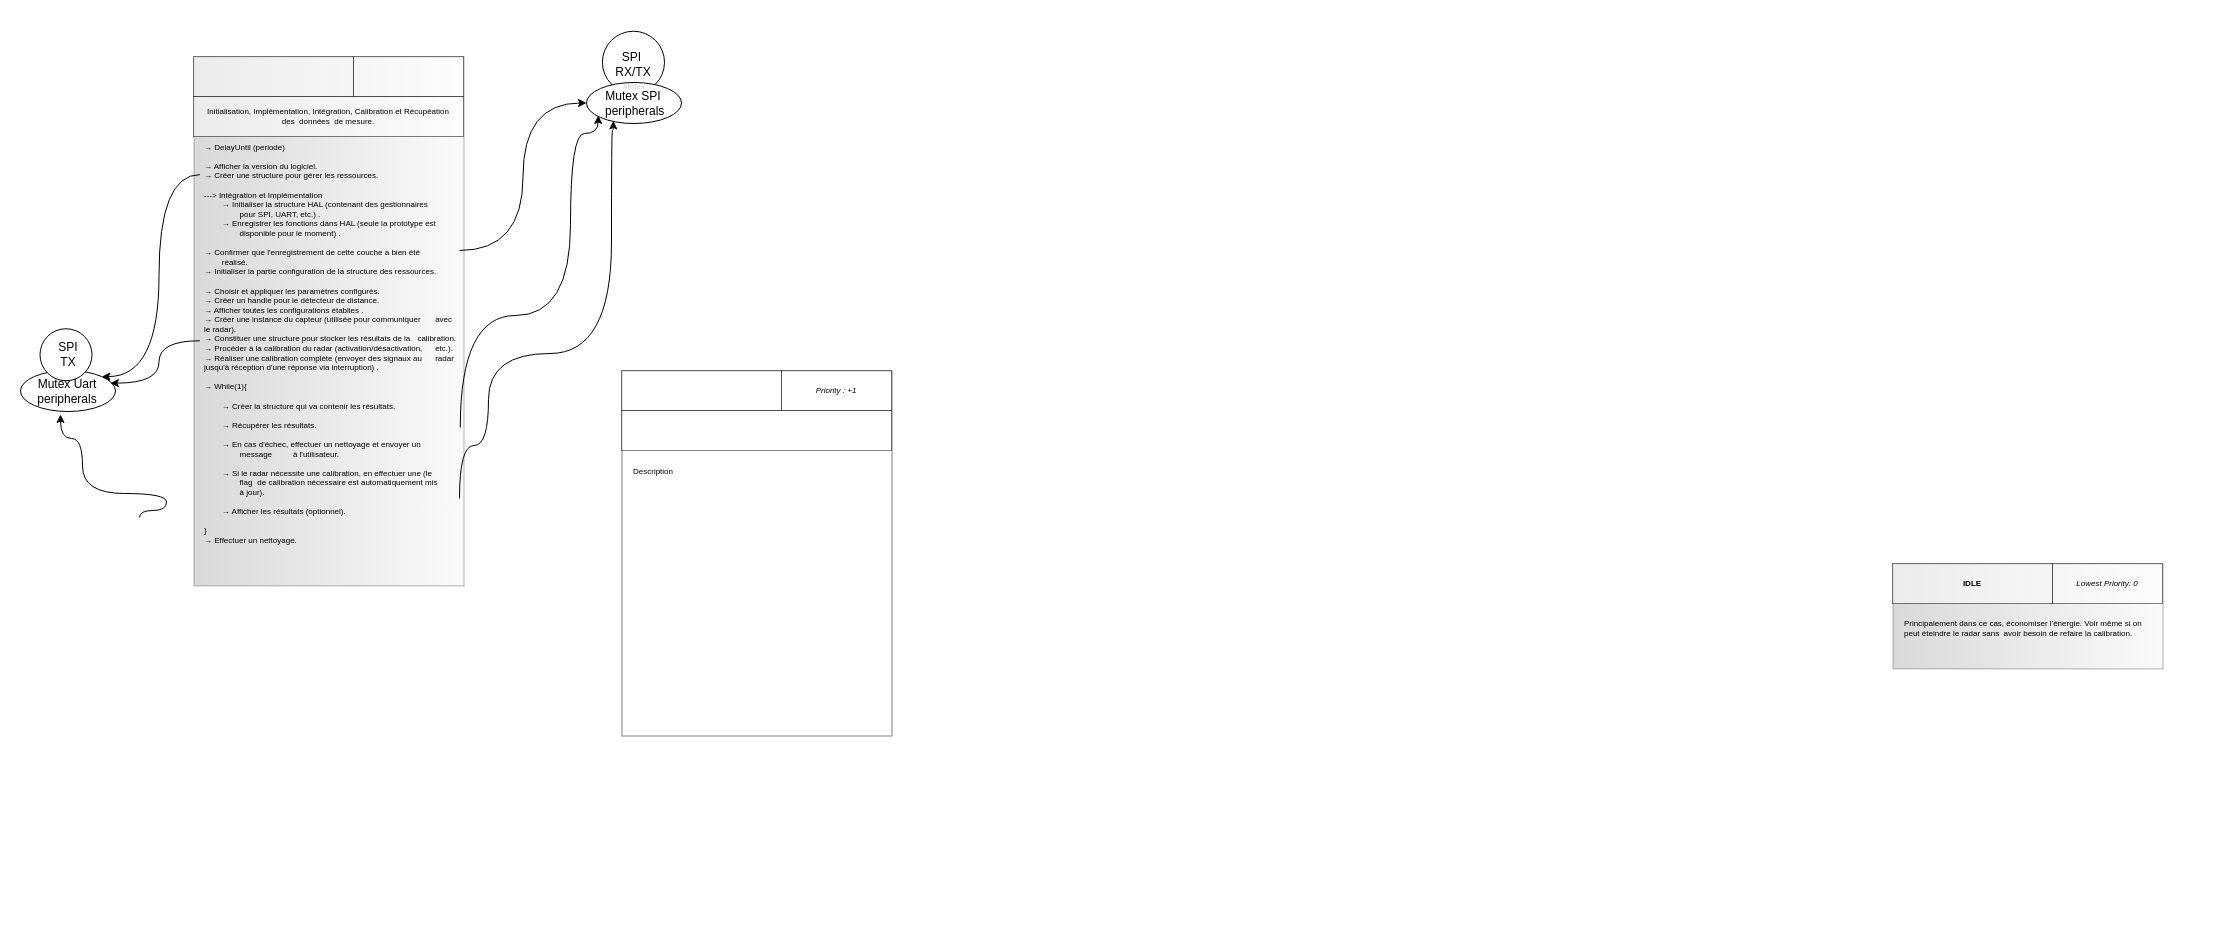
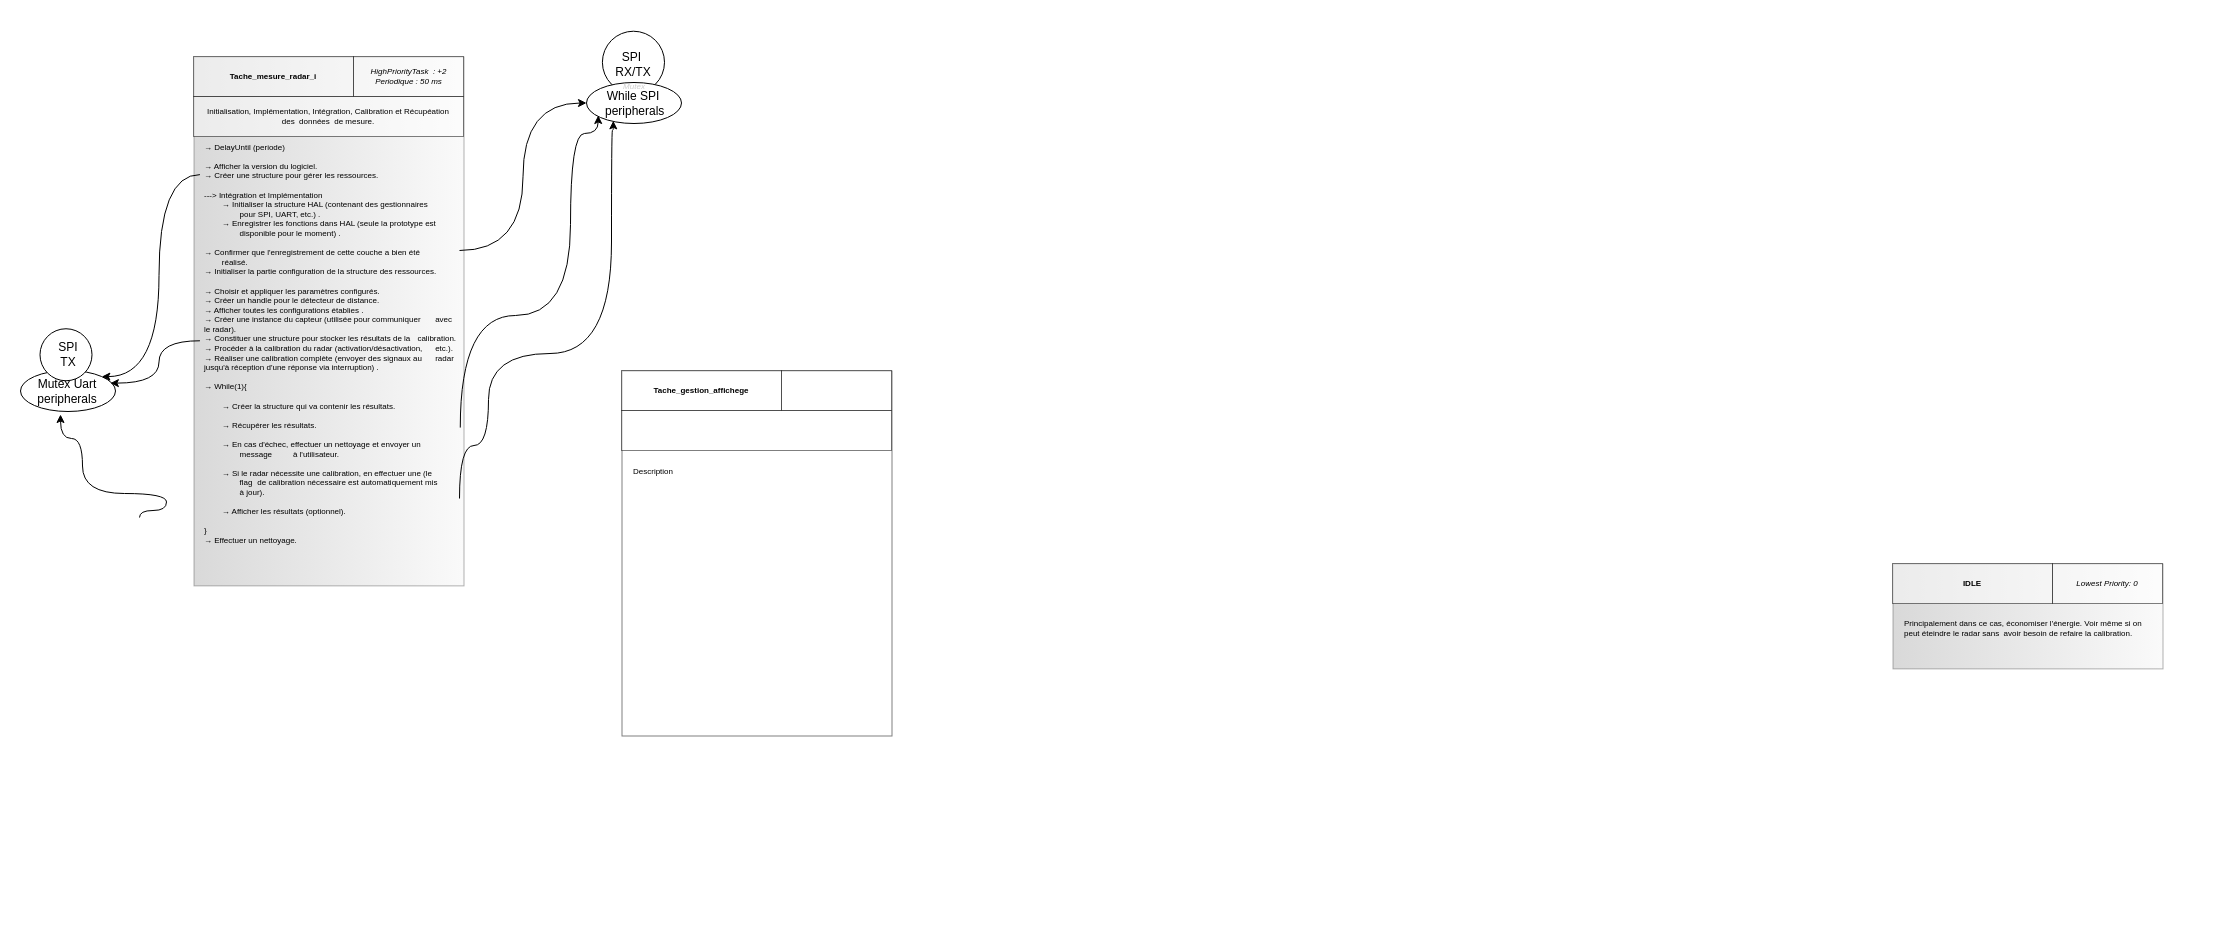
+ <mxCell id="7" value="Tache_mesure_radar_i" style="text;html=1;strokeColor=none;fillColor=none;align=center;verticalAlign=middle;whiteSpace=wrap;rounded=0;fontStyle=1;fontSize=8;fontColor=#000000;opacity=50;" parent="2" vertex="1"><mxGeometry x="57" y="10" width="140" height="20" as="geometry" /></mxCell>
+ <mxCell id="10" value="&lt;div&gt;HighPriorityTask&amp;nbsp; : +2&lt;/div&gt;&lt;div&gt;Periodique : 50 ms &lt;br&gt;&lt;/div&gt;" style="text;html=1;strokeColor=none;fillColor=none;align=center;verticalAlign=middle;whiteSpace=wrap;rounded=0;fontStyle=2;fontSize=8;fontColor=#000000;opacity=50;" parent="2" vertex="1"><mxGeometry x="219.5" y="10" width="85" height="20" as="geometry" /></mxCell>
- <mxCell id="34" value="&lt;div&gt;Mutex SPI&lt;/div&gt;&lt;div&gt;&amp;nbsp;peripherals &lt;/div&gt;" style="text;html=1;strokeColor=none;fillColor=none;align=center;verticalAlign=middle;whiteSpace=wrap;rounded=0;" parent="32" vertex="1"><mxGeometry x="7.308" y="13.667" width="80.385" height="13.667" as="geometry" /></mxCell>
+ <mxCell id="34" value="&lt;div&gt;While SPI&lt;/div&gt;&lt;div&gt;&amp;nbsp;peripherals &lt;/div&gt;" style="text;html=1;strokeColor=none;fillColor=none;align=center;verticalAlign=middle;whiteSpace=wrap;rounded=0;" parent="32" vertex="1"><mxGeometry x="7.308" y="13.667" width="80.385" height="13.667" as="geometry" /></mxCell>
+ <mxCell id="17" value="Tache_gestion_affichege" style="text;html=1;strokeColor=none;fillColor=none;align=center;verticalAlign=middle;whiteSpace=wrap;rounded=0;fontStyle=1;fontSize=8;fontColor=#000000;opacity=50;" vertex="1" parent="12"><mxGeometry x="57" y="10" width="140" height="20" as="geometry" /></mxCell>
- <mxCell id="18" value="Priority : +1" style="text;html=1;strokeColor=none;fillColor=none;align=center;verticalAlign=middle;whiteSpace=wrap;rounded=0;fontStyle=2;fontSize=8;fontColor=#000000;opacity=50;" vertex="1" parent="12"><mxGeometry x="217" y="10" width="90" height="20" as="geometry" /></mxCell>
